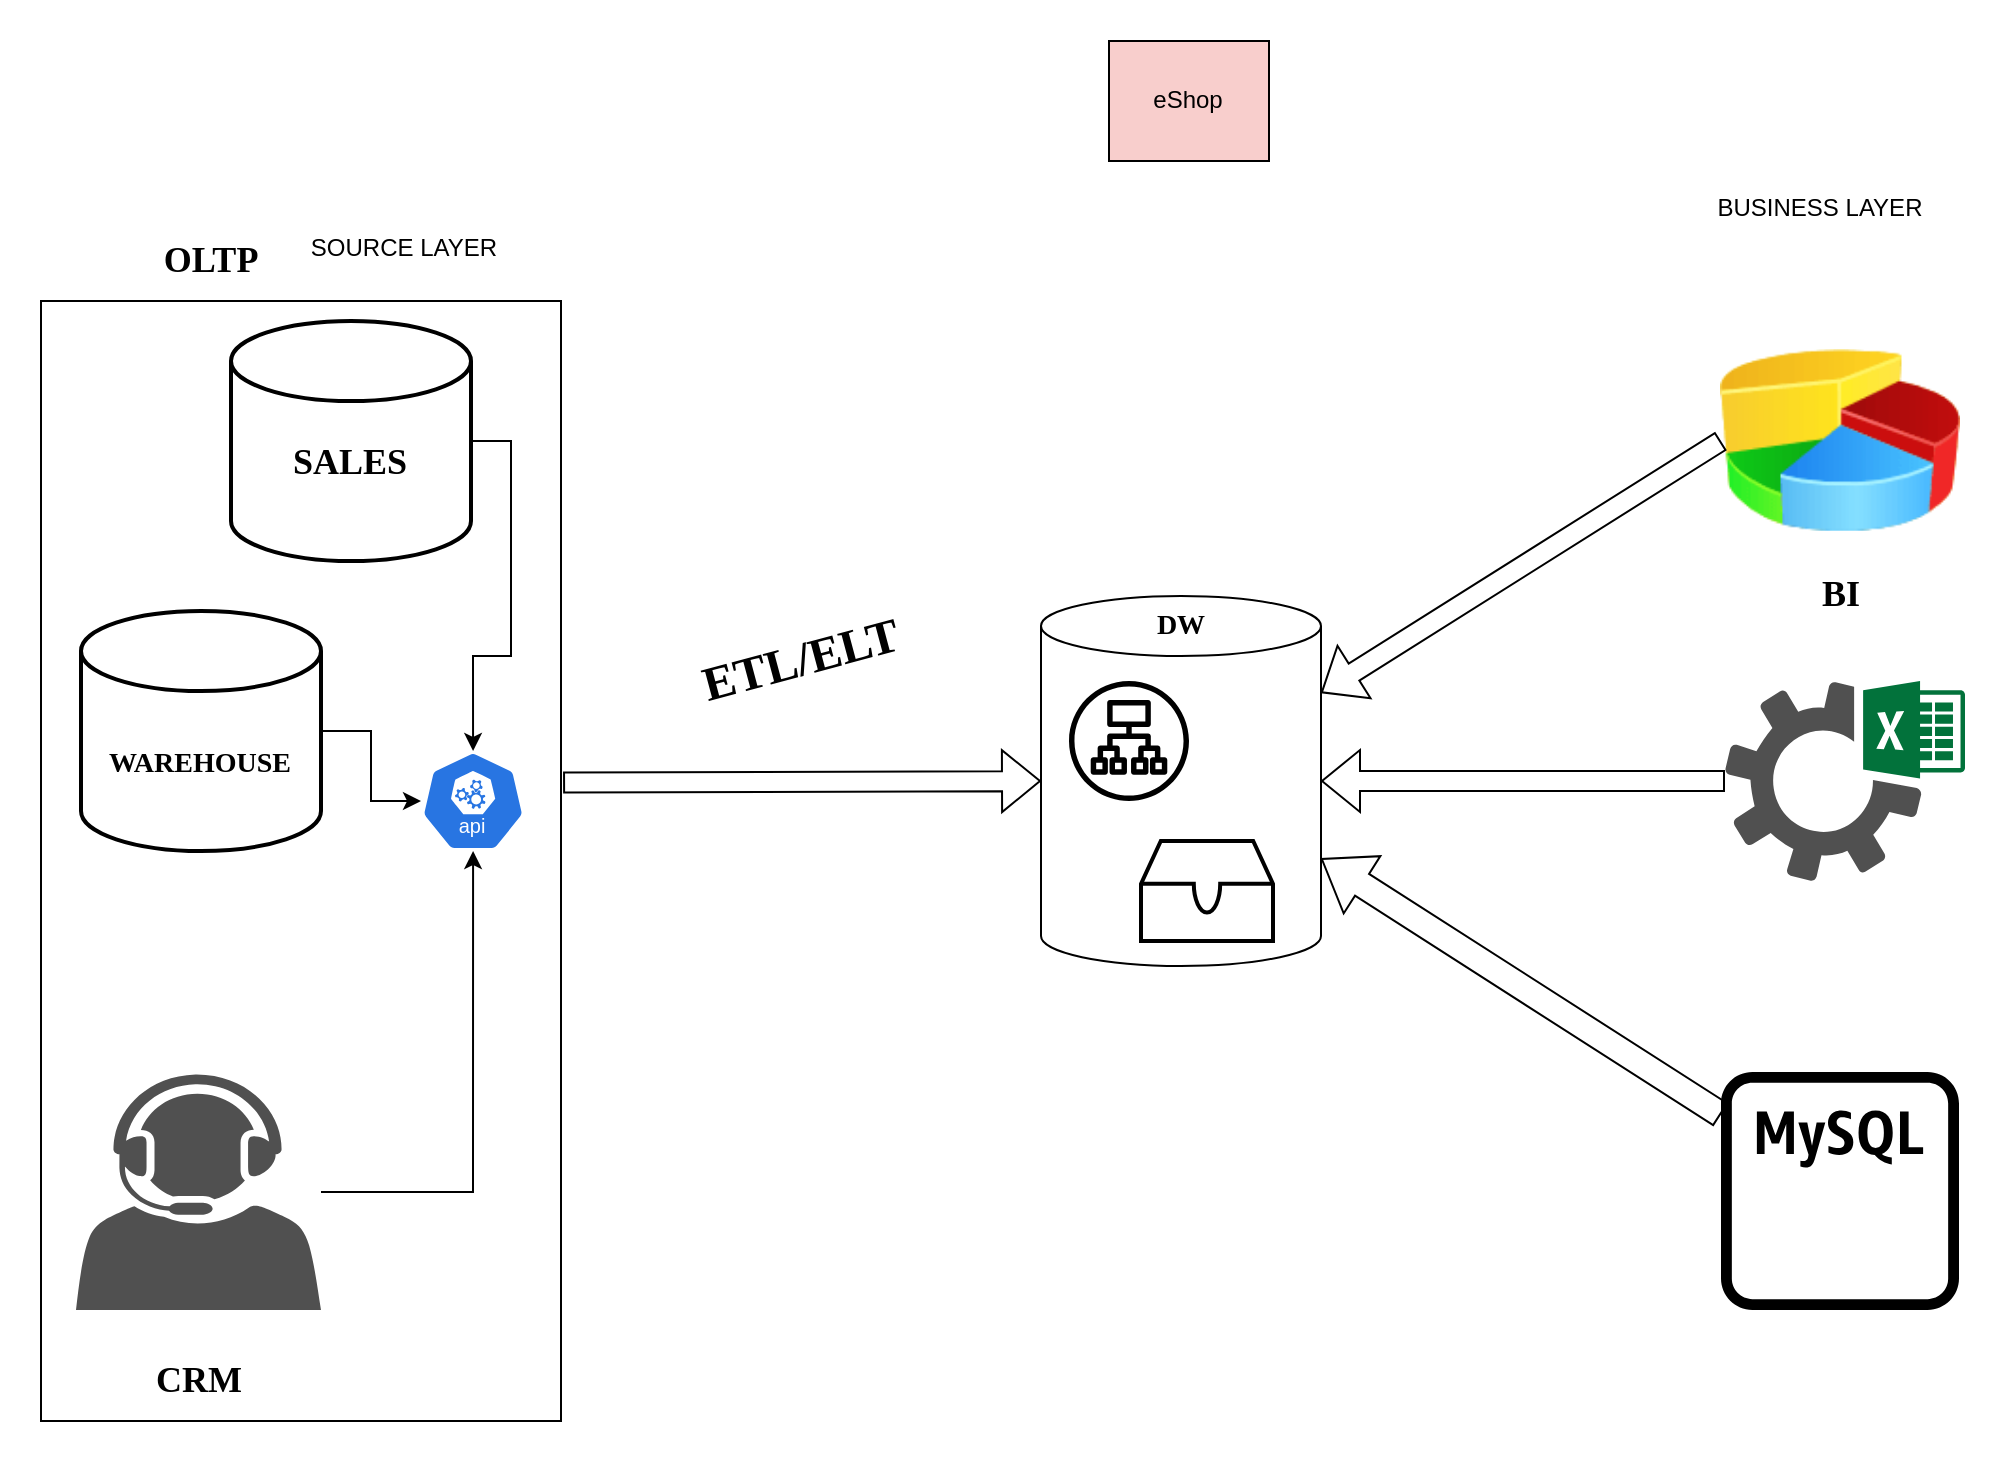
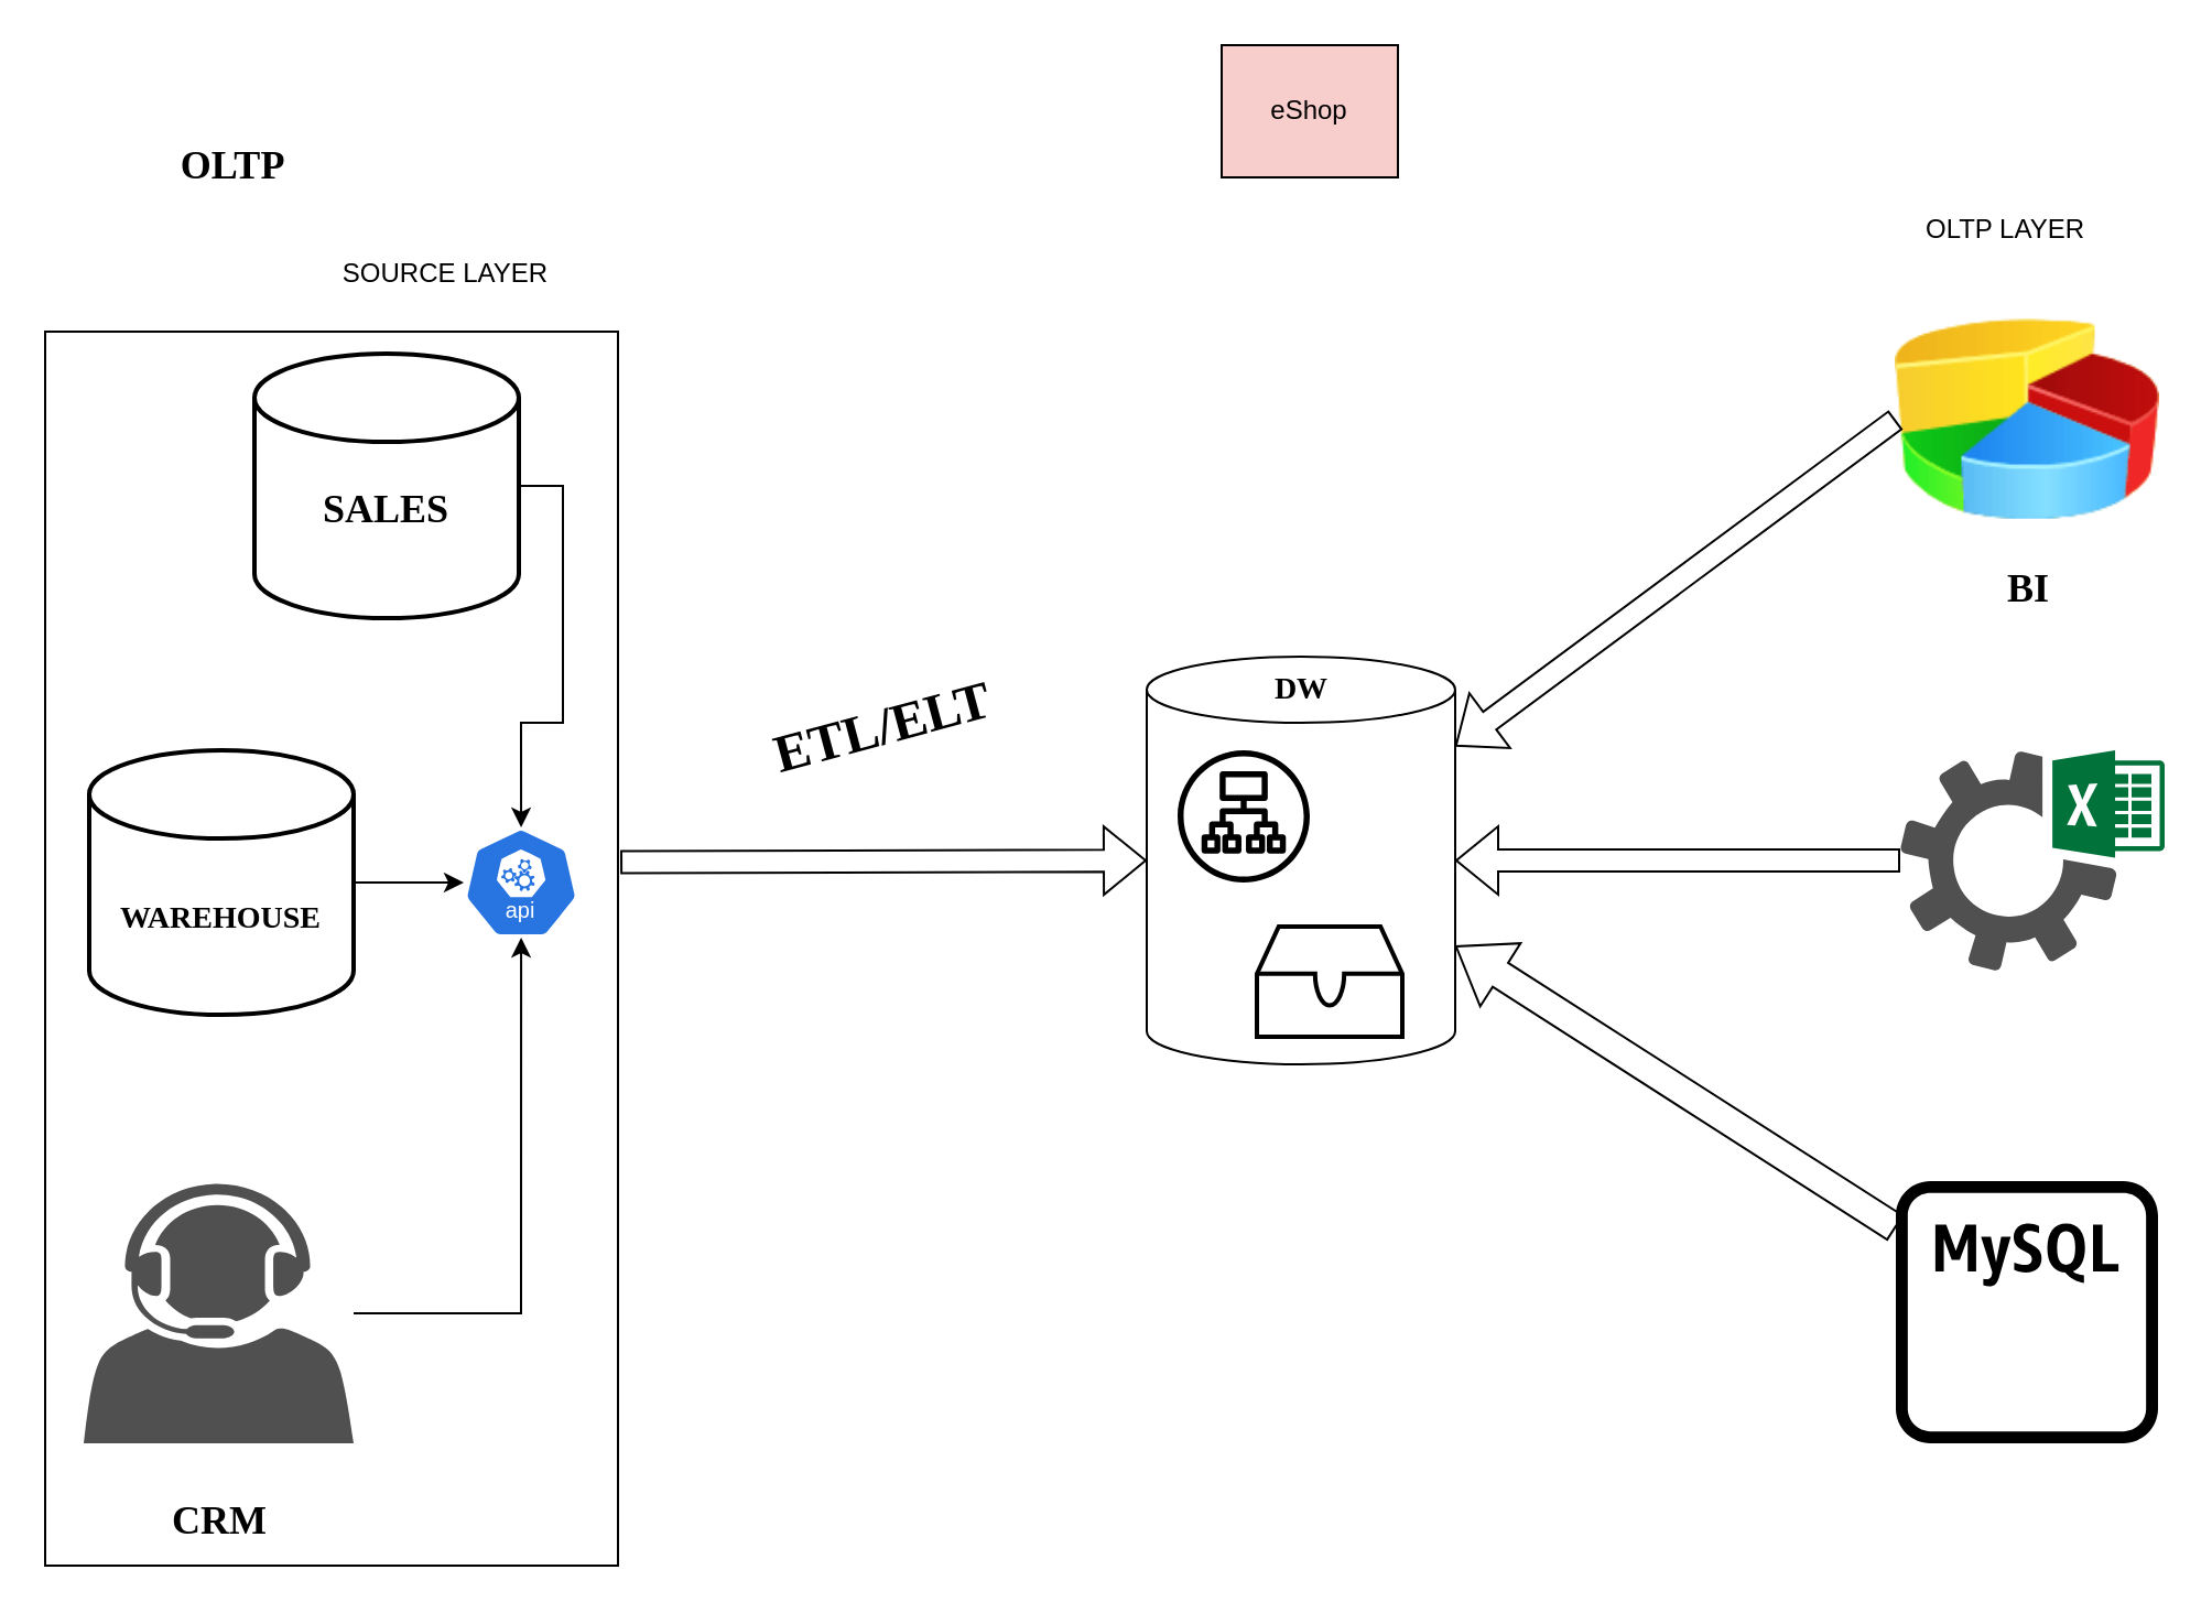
- <mxCell id="5" value="BUSINESS LAYER" style="text;whiteSpace=wrap;html=1;align=center;" parent="1" vertex="1"><mxGeometry x="850" y="90" width="120" height="40" as="geometry" /></mxCell>
+ <mxCell id="5" value="OLTP LAYER" style="text;whiteSpace=wrap;html=1;align=center;" parent="1" vertex="1"><mxGeometry x="850" y="90" width="120" height="40" as="geometry" /></mxCell>
- <mxCell id="15" value="&lt;font style=&quot;font-size: 18px;&quot; face=&quot;Times New Roman&quot;&gt;&lt;b&gt;OLTP&lt;/b&gt;&lt;/font&gt;" style="text;html=1;align=center;verticalAlign=middle;resizable=0;points=[];autosize=1;strokeColor=none;fillColor=none;" vertex="1" parent="1"><mxGeometry x="70" y="110" width="70" height="40" as="geometry" /></mxCell>
+ <mxCell id="15" value="&lt;font style=&quot;font-size: 18px;&quot; face=&quot;Times New Roman&quot;&gt;&lt;b&gt;OLTP&lt;/b&gt;&lt;/font&gt;" style="text;html=1;align=center;verticalAlign=middle;resizable=0;points=[];autosize=1;strokeColor=none;fillColor=none;" vertex="1" parent="1"><mxGeometry x="70" y="55" width="70" height="40" as="geometry" /></mxCell>
- <mxCell id="9" value="&lt;b&gt;&lt;font style=&quot;font-size: 18px;&quot; face=&quot;Times New Roman&quot;&gt;BI&lt;/font&gt;&lt;/b&gt;" style="image;html=1;image=img/lib/clip_art/finance/Pie_Chart_128x128.png" parent="1" vertex="1"><mxGeometry x="860" y="160" width="120" height="120" as="geometry" /></mxCell>
+ <mxCell id="9" value="&lt;b&gt;&lt;font style=&quot;font-size: 18px;&quot; face=&quot;Times New Roman&quot;&gt;BI&lt;/font&gt;&lt;/b&gt;" style="image;html=1;image=img/lib/clip_art/finance/Pie_Chart_128x128.png" parent="1" vertex="1"><mxGeometry x="860" y="130" width="120" height="120" as="geometry" /></mxCell>
- <mxCell id="8" value="&lt;div&gt;&lt;font style=&quot;font-size: 14px;&quot; face=&quot;Times New Roman&quot;&gt;&lt;b&gt;&lt;br&gt;&lt;/b&gt;&lt;/font&gt;&lt;/div&gt;&lt;div&gt;&lt;font style=&quot;font-size: 14px;&quot; face=&quot;Times New Roman&quot;&gt;&lt;b&gt;&lt;br&gt;&lt;/b&gt;&lt;/font&gt;&lt;/div&gt;&lt;div&gt;&lt;font style=&quot;font-size: 14px;&quot; face=&quot;Times New Roman&quot;&gt;&lt;b&gt;WAREHOUSE&lt;/b&gt;&lt;/font&gt;&lt;/div&gt;" style="strokeWidth=2;html=1;shape=mxgraph.flowchart.database;whiteSpace=wrap;" parent="1" vertex="1"><mxGeometry x="40" y="305" width="120" height="120" as="geometry" /></mxCell>
+ <mxCell id="8" value="&lt;div&gt;&lt;font style=&quot;font-size: 14px;&quot; face=&quot;Times New Roman&quot;&gt;&lt;b&gt;&lt;br&gt;&lt;/b&gt;&lt;/font&gt;&lt;/div&gt;&lt;div&gt;&lt;font style=&quot;font-size: 14px;&quot; face=&quot;Times New Roman&quot;&gt;&lt;b&gt;&lt;br&gt;&lt;/b&gt;&lt;/font&gt;&lt;/div&gt;&lt;div&gt;&lt;font style=&quot;font-size: 14px;&quot; face=&quot;Times New Roman&quot;&gt;&lt;b&gt;WAREHOUSE&lt;/b&gt;&lt;/font&gt;&lt;/div&gt;" style="strokeWidth=2;html=1;shape=mxgraph.flowchart.database;whiteSpace=wrap;" parent="1" vertex="1"><mxGeometry x="40" y="340" width="120" height="120" as="geometry" /></mxCell>
